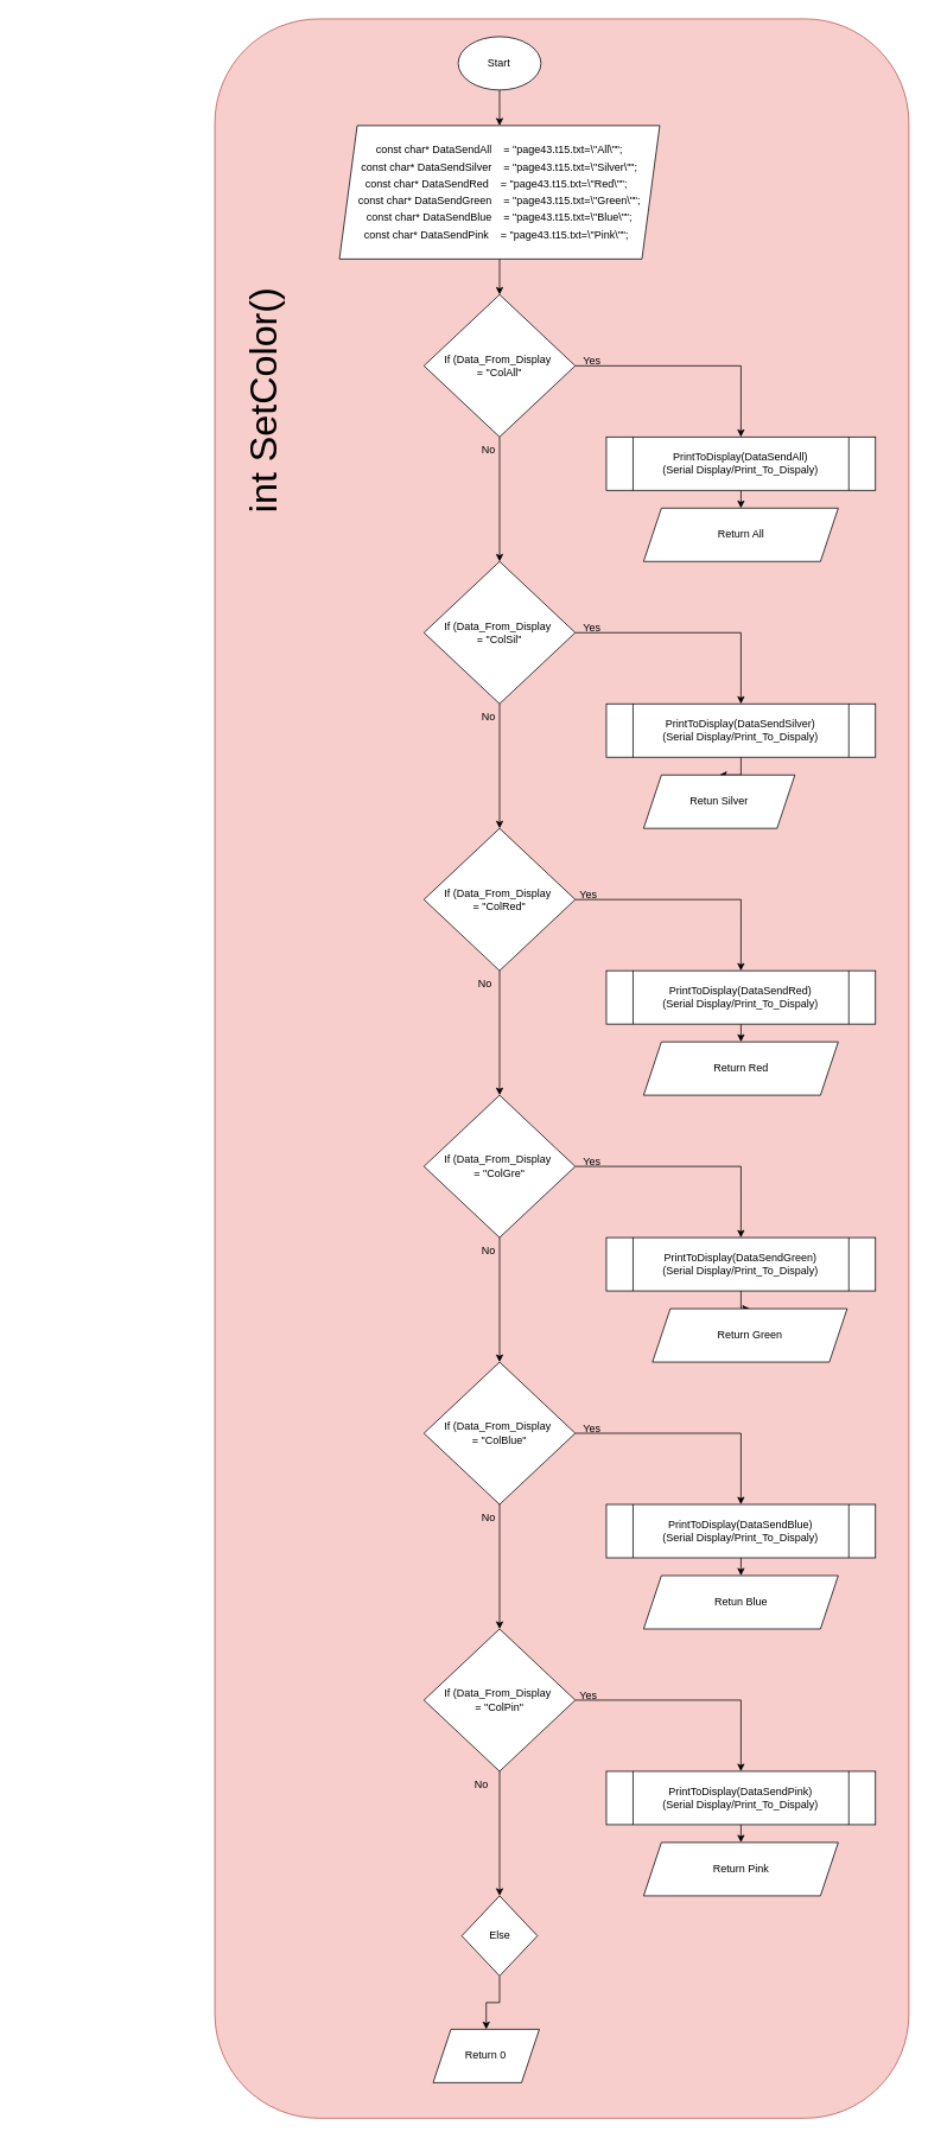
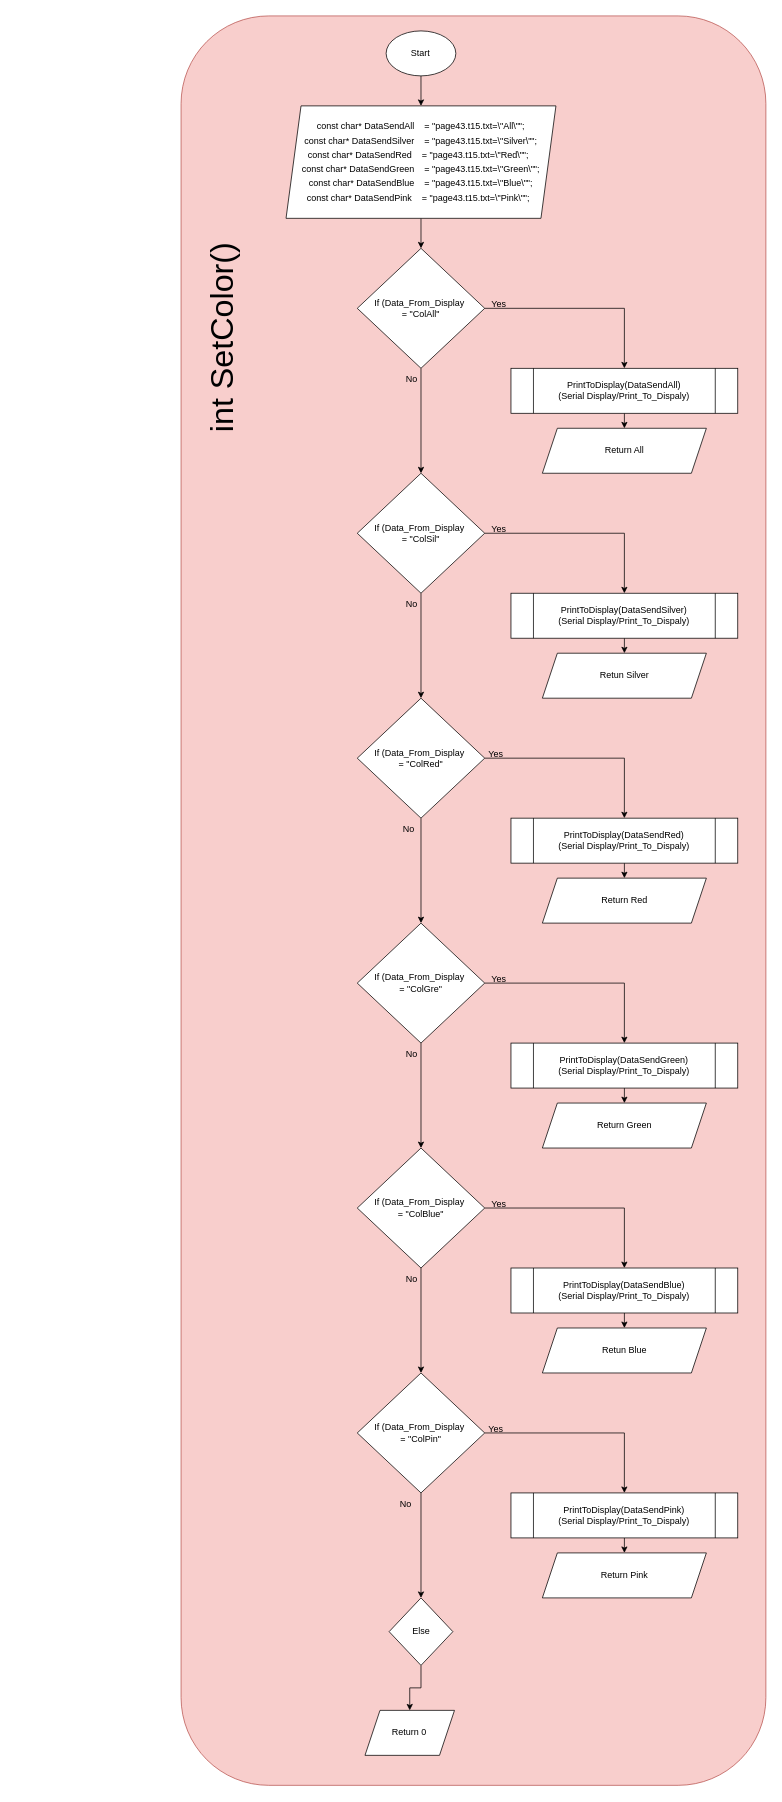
- <mxCell id="19" value="Retun Silver" style="shape=parallelogram;perimeter=parallelogramPerimeter;whiteSpace=wrap;html=1;fixedSize=1;" parent="1" vertex="1"><mxGeometry x="722.88" y="870" width="170" height="60" as="geometry" /></mxCell>
+ <mxCell id="19" value="Retun Silver" style="shape=parallelogram;perimeter=parallelogramPerimeter;whiteSpace=wrap;html=1;fixedSize=1;" parent="1" vertex="1"><mxGeometry x="722.88" y="870" width="218.75" height="60" as="geometry" /></mxCell>
- <mxCell id="40" value="Return Green" style="shape=parallelogram;perimeter=parallelogramPerimeter;whiteSpace=wrap;html=1;fixedSize=1;" vertex="1" parent="1"><mxGeometry x="732.88" y="1470" width="218.75" height="60" as="geometry" /></mxCell>
+ <mxCell id="40" value="Return Green" style="shape=parallelogram;perimeter=parallelogramPerimeter;whiteSpace=wrap;html=1;fixedSize=1;" vertex="1" parent="1"><mxGeometry x="722.88" y="1470" width="218.75" height="60" as="geometry" /></mxCell>
